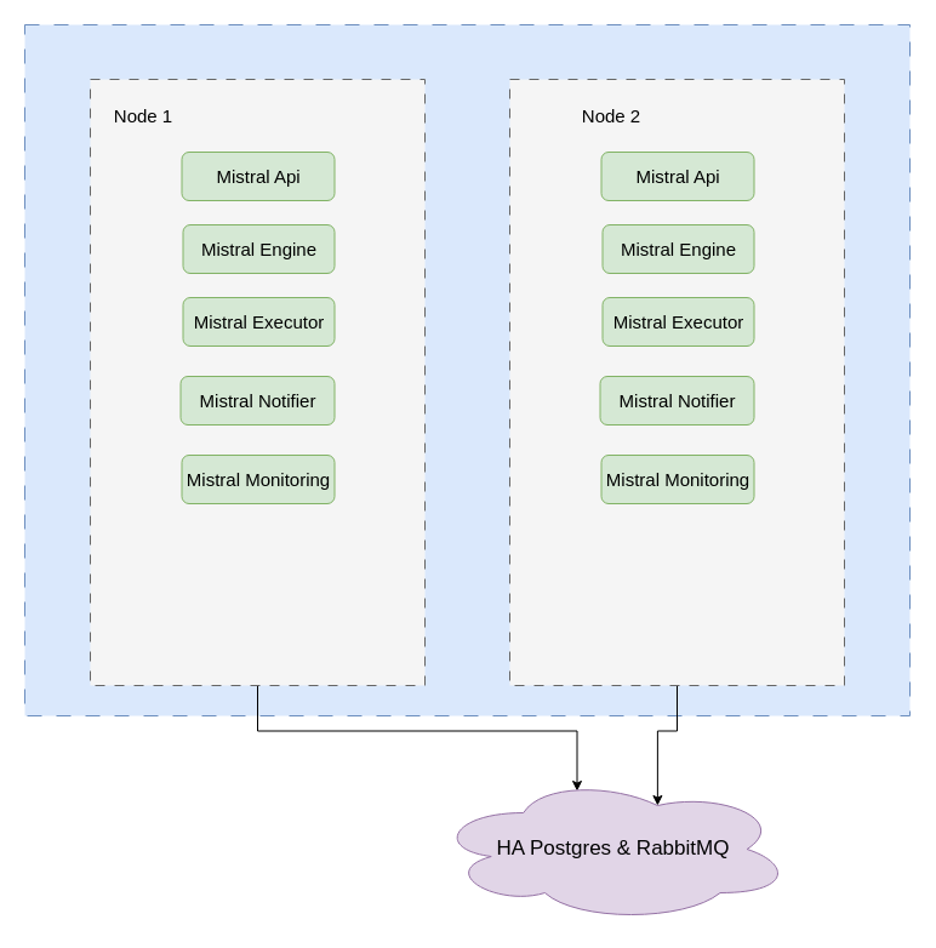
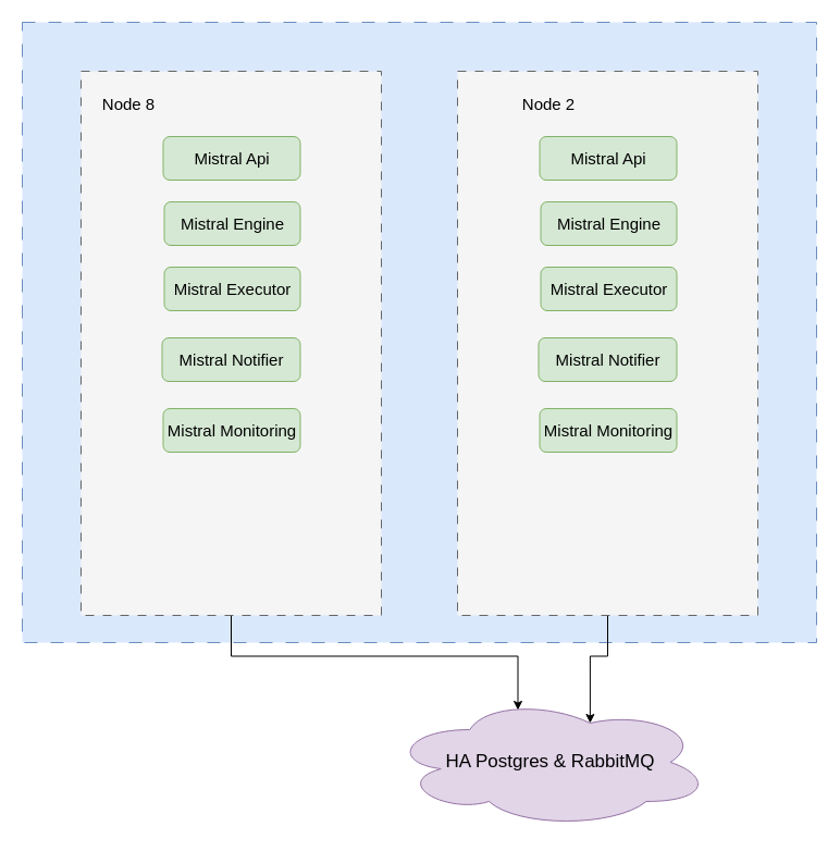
- <mxCell id="10" value="&lt;font style=&quot;font-size: 15px;&quot;&gt;Node 1&lt;/font&gt;" style="text;html=1;strokeColor=none;fillColor=none;align=center;verticalAlign=middle;whiteSpace=wrap;rounded=0;" vertex="1" parent="1"><mxGeometry x="88" y="80" width="60" height="30" as="geometry" /></mxCell>
+ <mxCell id="10" value="&lt;font style=&quot;font-size: 15px;&quot;&gt;Node 8&lt;/font&gt;" style="text;html=1;strokeColor=none;fillColor=none;align=center;verticalAlign=middle;whiteSpace=wrap;rounded=0;" vertex="1" parent="1"><mxGeometry x="88" y="80" width="60" height="30" as="geometry" /></mxCell>
